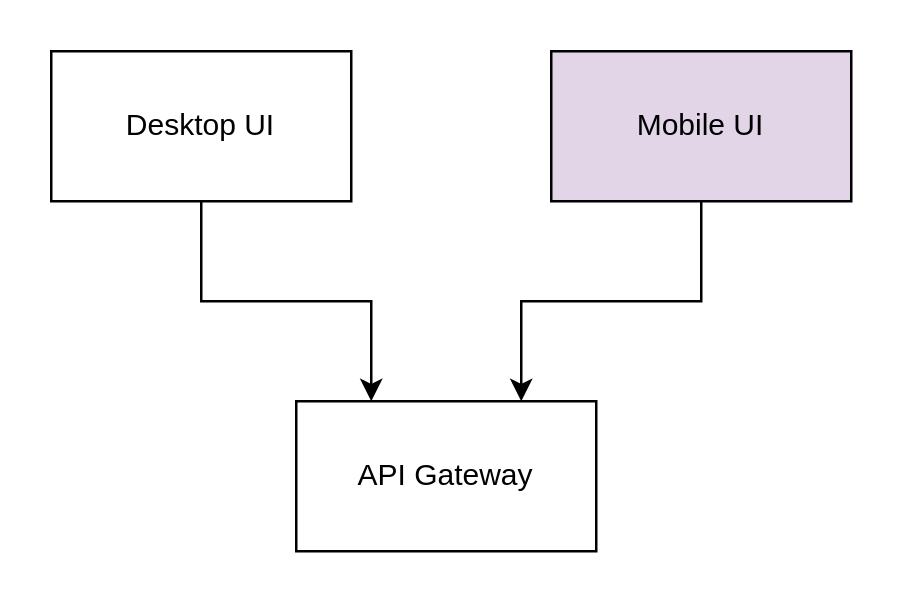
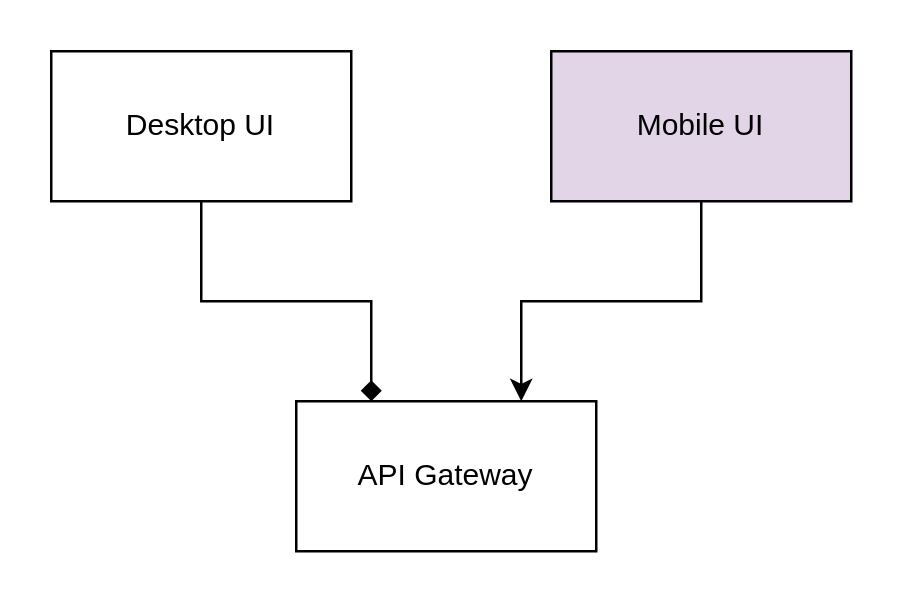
- <mxCell id="2" value="" style="edgeStyle=orthogonalEdgeStyle;rounded=0;orthogonalLoop=1;jettySize=auto;html=1;entryX=0.25;entryY=0;entryDx=0;entryDy=0;" edge="1" parent="1" source="3" target="6"><mxGeometry relative="1" as="geometry" /></mxCell>
+ <mxCell id="2" value="" style="edgeStyle=orthogonalEdgeStyle;rounded=0;orthogonalLoop=1;jettySize=auto;html=1;entryX=0.25;entryY=0;entryDx=0;entryDy=0;endArrow=diamond;" edge="1" parent="1" source="3" target="6"><mxGeometry relative="1" as="geometry" /></mxCell>
